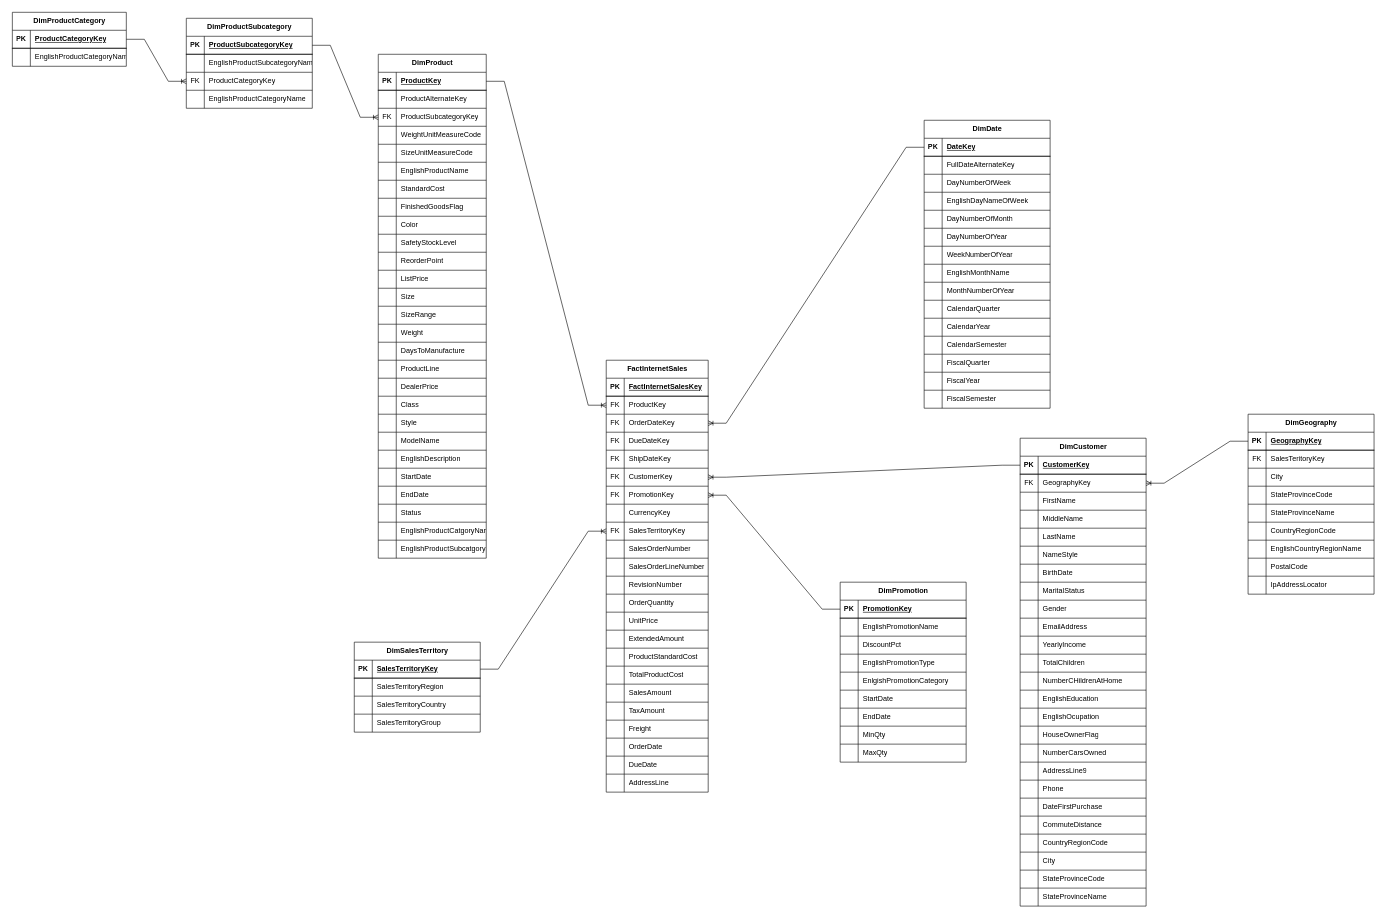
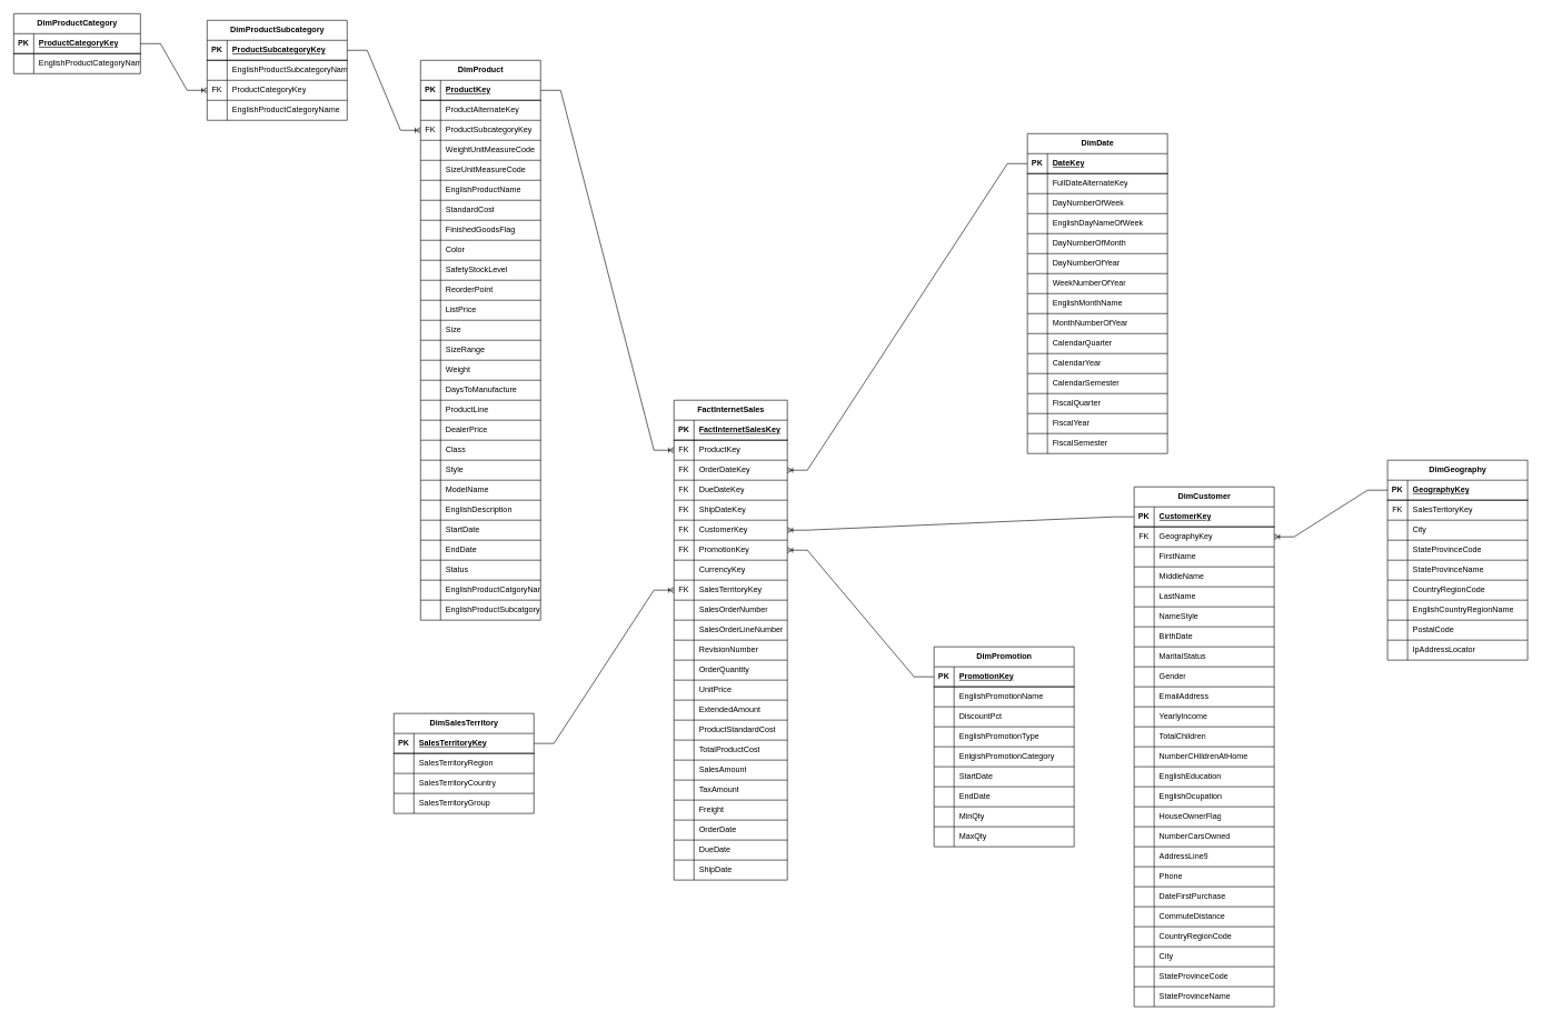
- <mxCell id="71" value="AddressLine" style="shape=partialRectangle;connectable=0;fillColor=none;top=0;left=0;bottom=0;right=0;align=left;spacingLeft=6;overflow=hidden;whiteSpace=wrap;html=1;" parent="69" vertex="1"><mxGeometry x="30" width="140" height="30" as="geometry"><mxRectangle width="140" height="30" as="alternateBounds" /></mxGeometry></mxCell>
+ <mxCell id="71" value="ShipDate" style="shape=partialRectangle;connectable=0;fillColor=none;top=0;left=0;bottom=0;right=0;align=left;spacingLeft=6;overflow=hidden;whiteSpace=wrap;html=1;" parent="69" vertex="1"><mxGeometry x="30" width="140" height="30" as="geometry"><mxRectangle width="140" height="30" as="alternateBounds" /></mxGeometry></mxCell>
